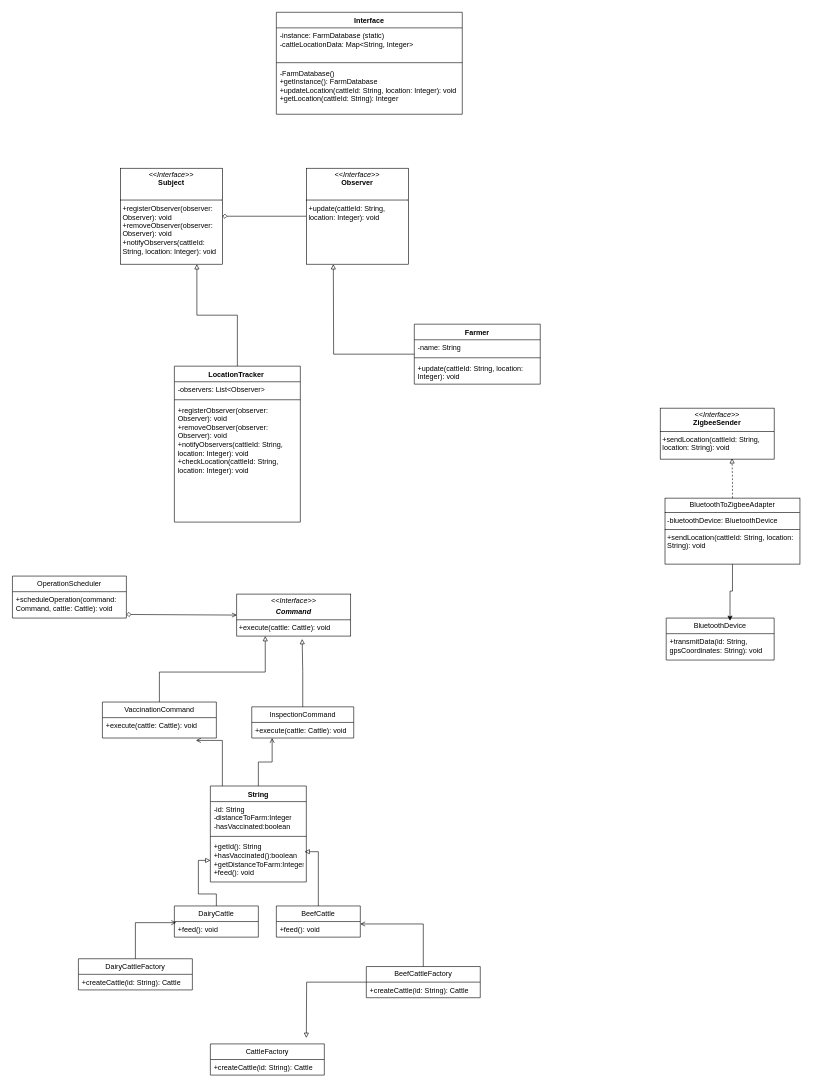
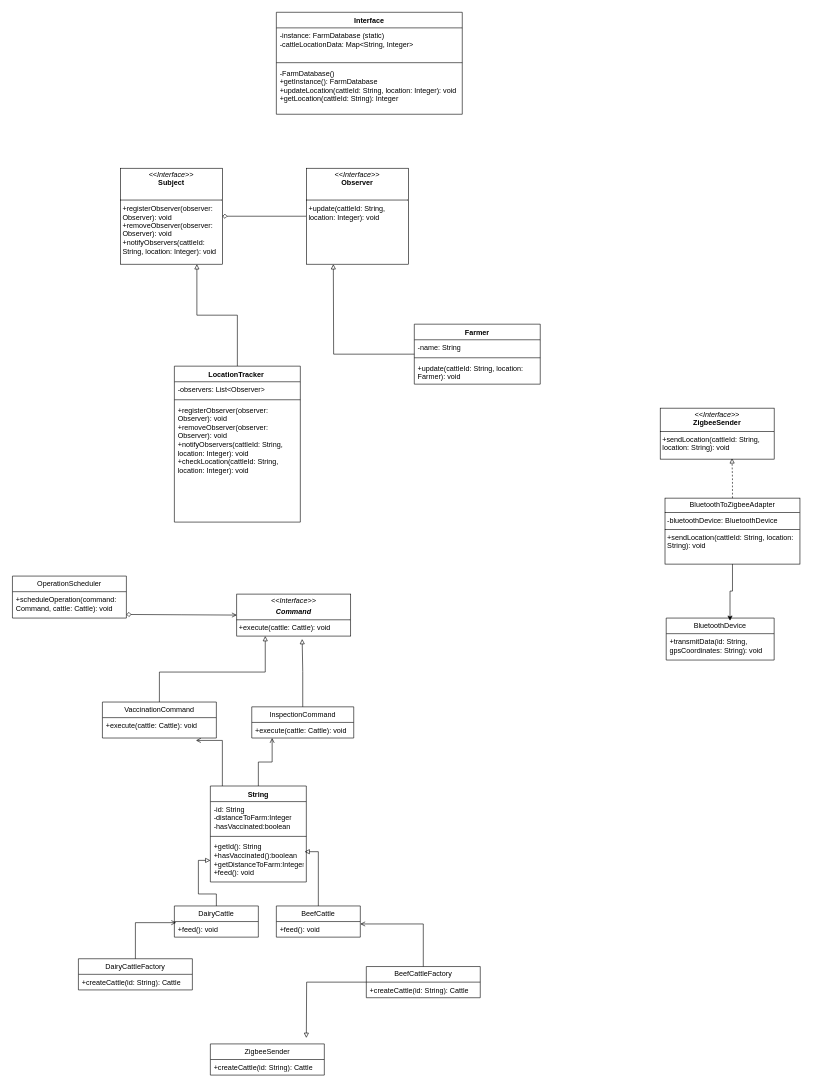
- <mxCell id="10" value="+update(cattleId: String, location: Integer): void" style="text;strokeColor=none;fillColor=none;align=left;verticalAlign=top;spacingLeft=4;spacingRight=4;overflow=hidden;rotatable=0;points=[[0,0.5],[1,0.5]];portConstraint=eastwest;whiteSpace=wrap;html=1;" vertex="1" parent="7"><mxGeometry y="60" width="210" height="40" as="geometry" /></mxCell>
+ <mxCell id="10" value="+update(cattleId: String, location: Farmer): void" style="text;strokeColor=none;fillColor=none;align=left;verticalAlign=top;spacingLeft=4;spacingRight=4;overflow=hidden;rotatable=0;points=[[0,0.5],[1,0.5]];portConstraint=eastwest;whiteSpace=wrap;html=1;" vertex="1" parent="7"><mxGeometry y="60" width="210" height="40" as="geometry" /></mxCell>
- <mxCell id="45" value="CattleFactory" style="swimlane;fontStyle=0;childLayout=stackLayout;horizontal=1;startSize=26;fillColor=none;horizontalStack=0;resizeParent=1;resizeParentMax=0;resizeLast=0;collapsible=1;marginBottom=0;whiteSpace=wrap;html=1;" vertex="1" parent="1"><mxGeometry x="350" y="1740" width="190" height="52" as="geometry" /></mxCell>
+ <mxCell id="45" value="ZigbeeSender" style="swimlane;fontStyle=0;childLayout=stackLayout;horizontal=1;startSize=26;fillColor=none;horizontalStack=0;resizeParent=1;resizeParentMax=0;resizeLast=0;collapsible=1;marginBottom=0;whiteSpace=wrap;html=1;" vertex="1" parent="1"><mxGeometry x="350" y="1740" width="190" height="52" as="geometry" /></mxCell>
